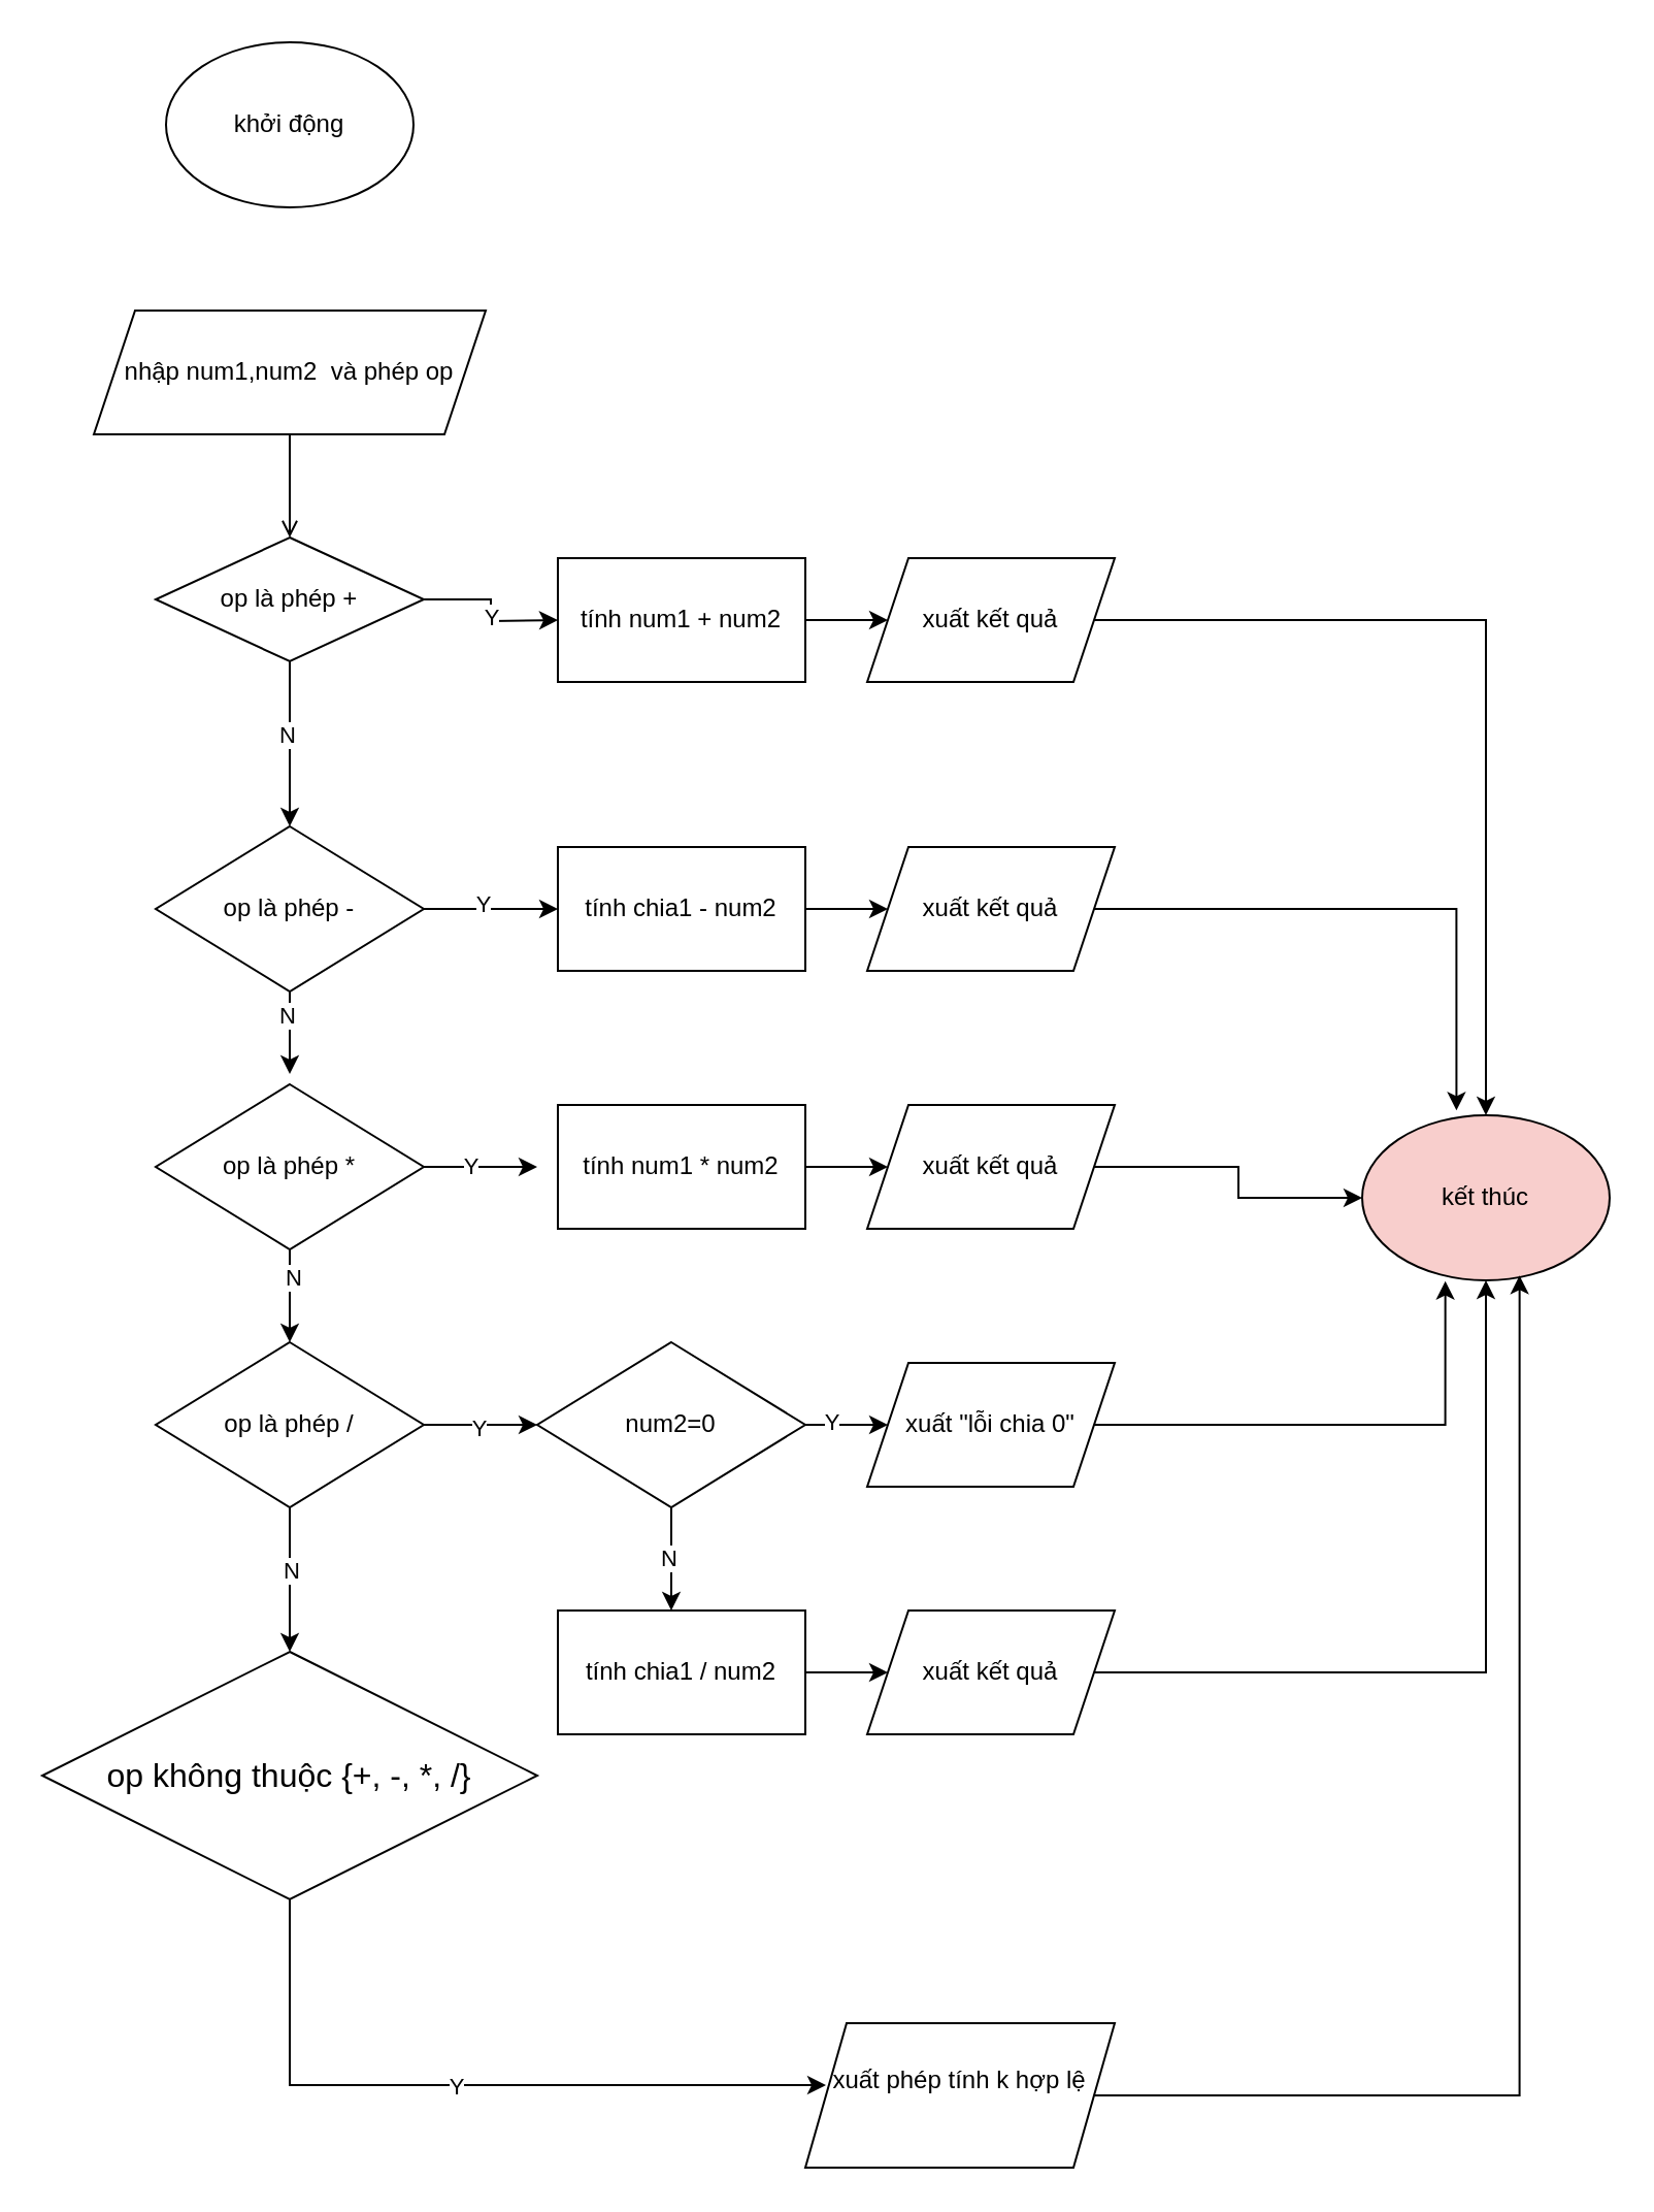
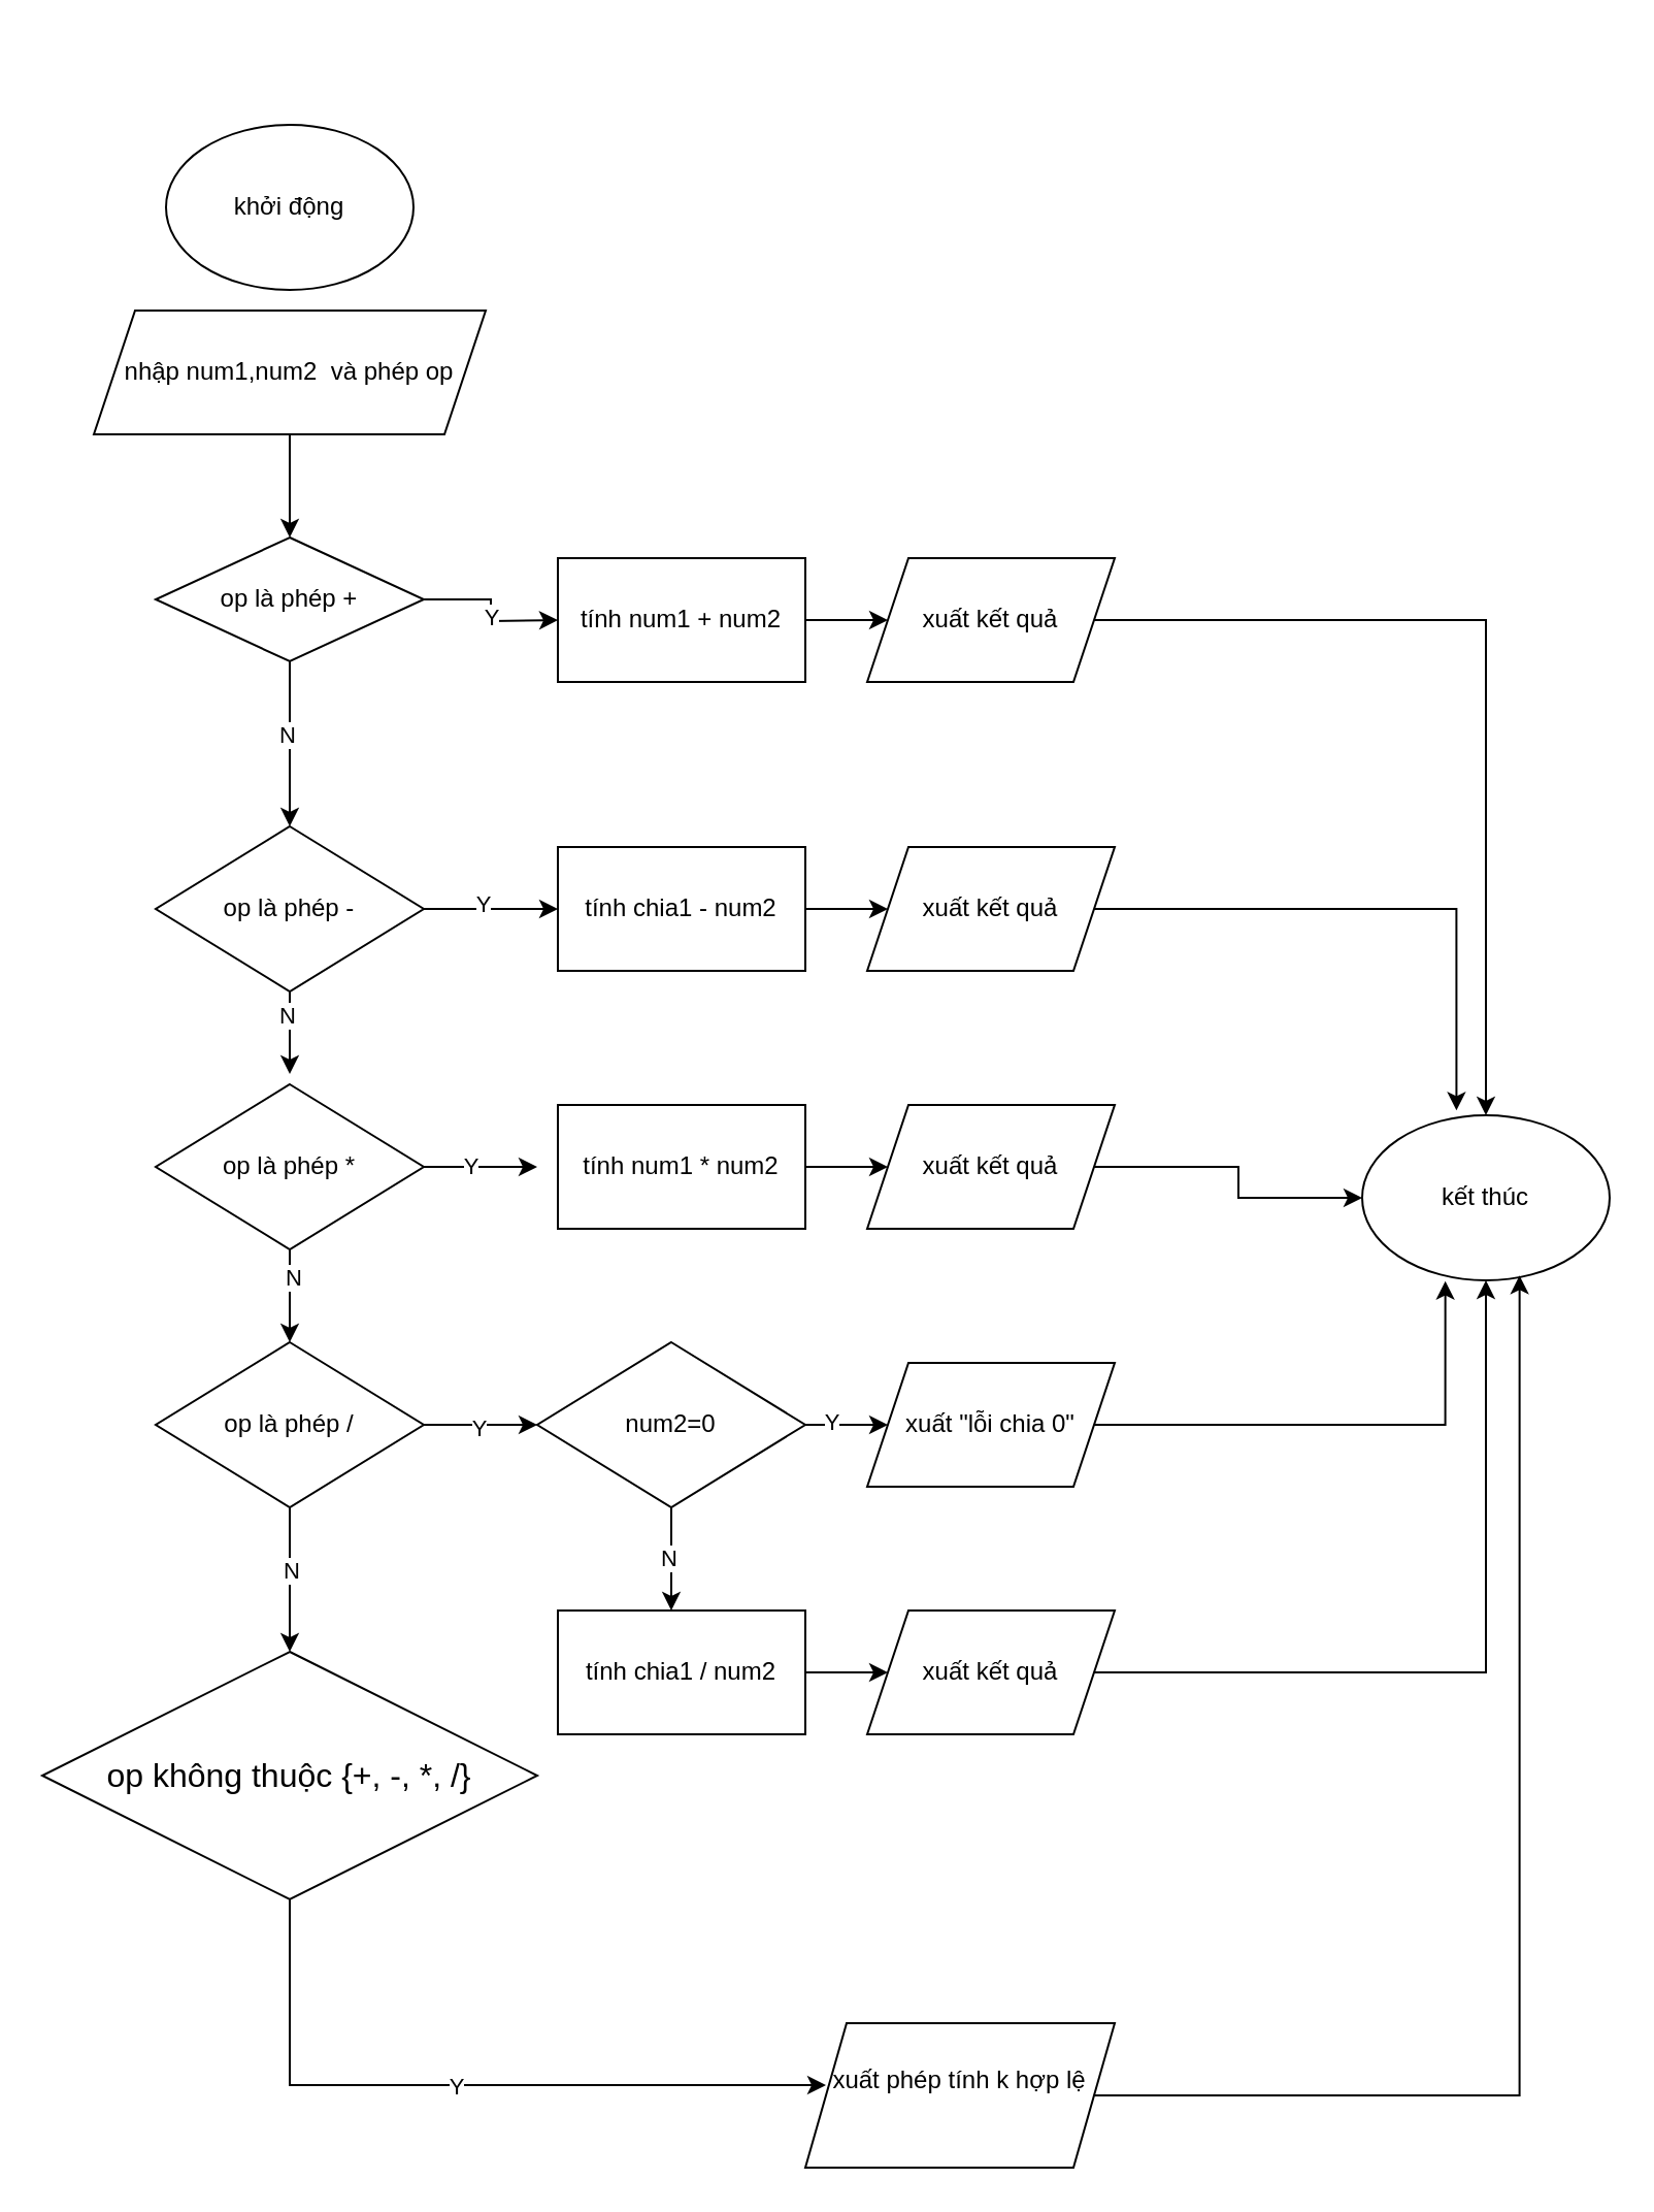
- <mxCell id="2" value="khởi động" style="ellipse;whiteSpace=wrap;html=1;" vertex="1" parent="1"><mxGeometry x="80" y="20" width="120" height="80" as="geometry" /></mxCell>
+ <mxCell id="2" value="khởi động" style="ellipse;whiteSpace=wrap;html=1;" vertex="1" parent="1"><mxGeometry x="80" y="60" width="120" height="80" as="geometry" /></mxCell>
- <mxCell id="3" style="edgeStyle=orthogonalEdgeStyle;rounded=0;orthogonalLoop=1;jettySize=auto;html=1;endArrow=open;" edge="1" parent="1" source="4" target="9"><mxGeometry relative="1" as="geometry"><mxPoint x="140" y="260" as="targetPoint" /></mxGeometry></mxCell>
+ <mxCell id="3" style="edgeStyle=orthogonalEdgeStyle;rounded=0;orthogonalLoop=1;jettySize=auto;html=1;" edge="1" parent="1" source="4" target="9"><mxGeometry relative="1" as="geometry"><mxPoint x="140" y="260" as="targetPoint" /></mxGeometry></mxCell>
- <mxCell id="50" value="kết thúc" style="ellipse;whiteSpace=wrap;html=1;fillColor=#f8cecc;" vertex="1" parent="1"><mxGeometry x="660" y="540" width="120" height="80" as="geometry" /></mxCell>
+ <mxCell id="50" value="kết thúc" style="ellipse;whiteSpace=wrap;html=1;" vertex="1" parent="1"><mxGeometry x="660" y="540" width="120" height="80" as="geometry" /></mxCell>
